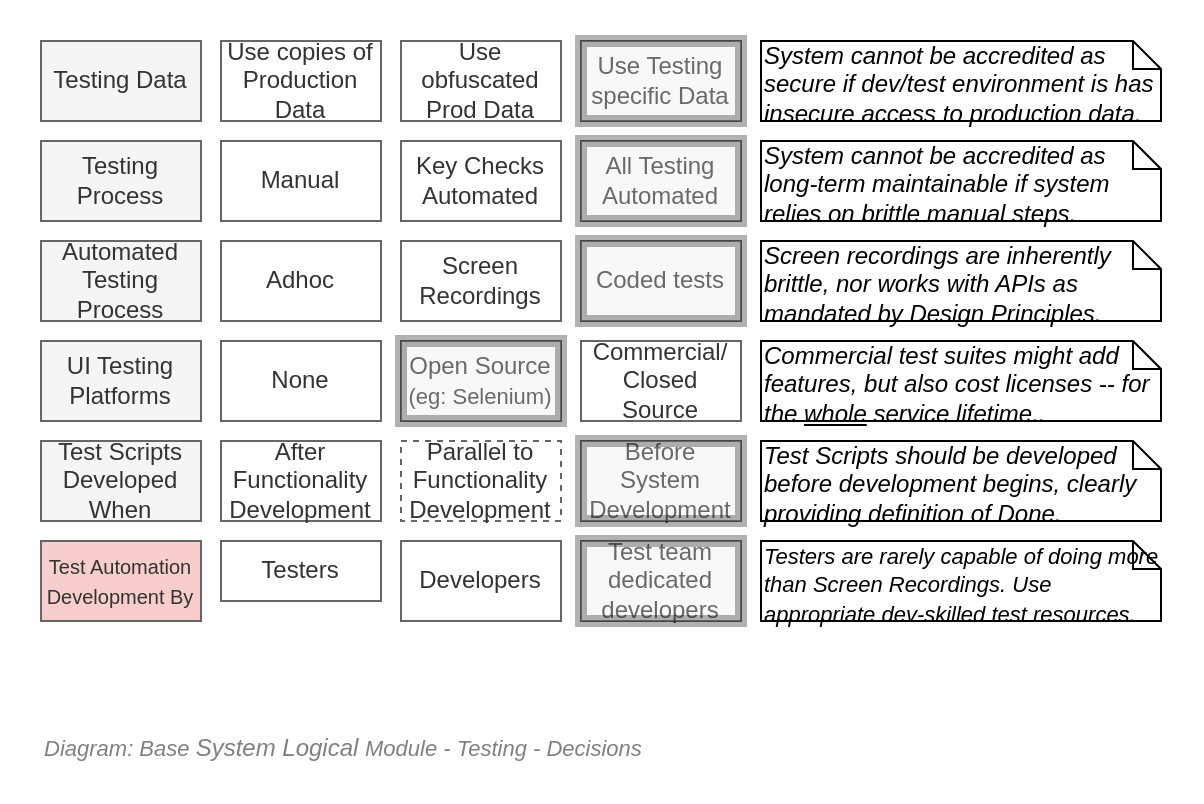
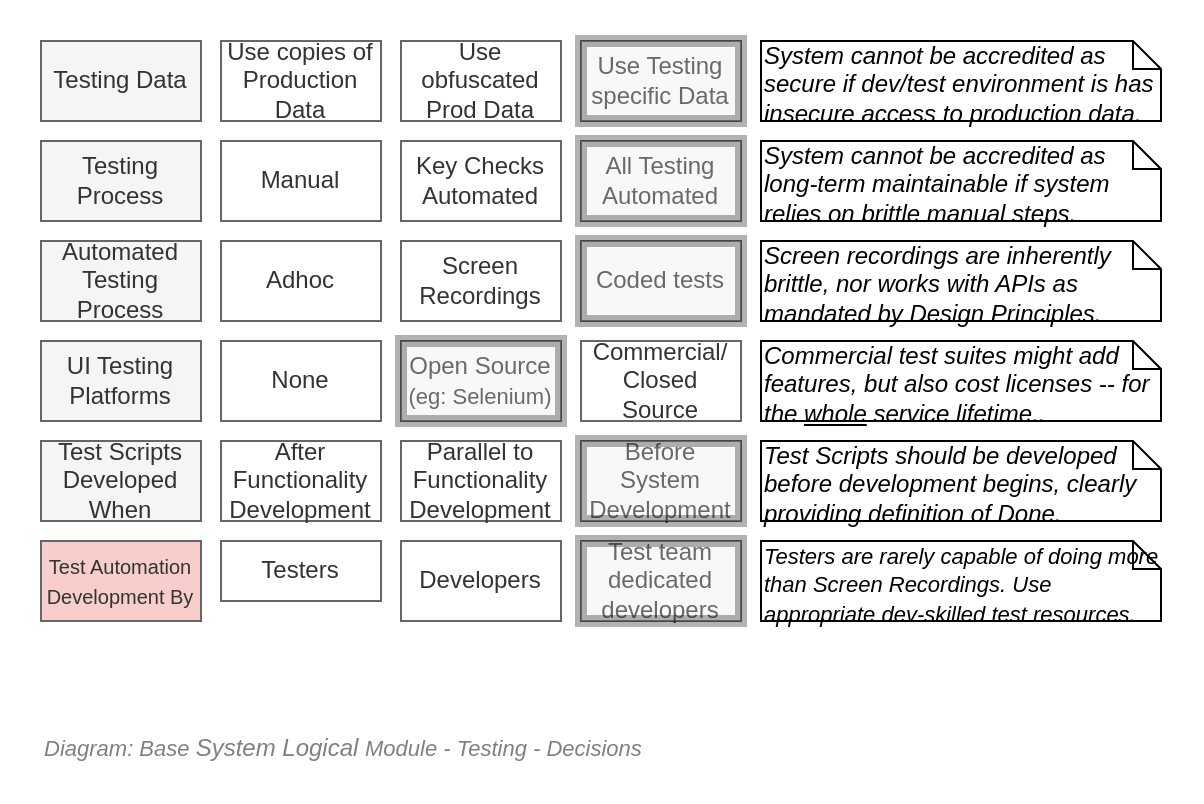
- <mxCell id="13" value="Parallel to Functionality Development" style="rounded=0;whiteSpace=wrap;html=1;strokeColor=#666666;strokeWidth=1;fillColor=none;fontSize=12;fontColor=#333333;align=center;dashed=1;" vertex="1" parent="1"><mxGeometry x="200" y="220" width="80" height="40" as="geometry" /></mxCell>
+ <mxCell id="13" value="Parallel to Functionality Development" style="rounded=0;whiteSpace=wrap;html=1;strokeColor=#666666;strokeWidth=1;fillColor=none;fontSize=12;fontColor=#333333;align=center;" vertex="1" parent="1"><mxGeometry x="200" y="220" width="80" height="40" as="geometry" /></mxCell>
